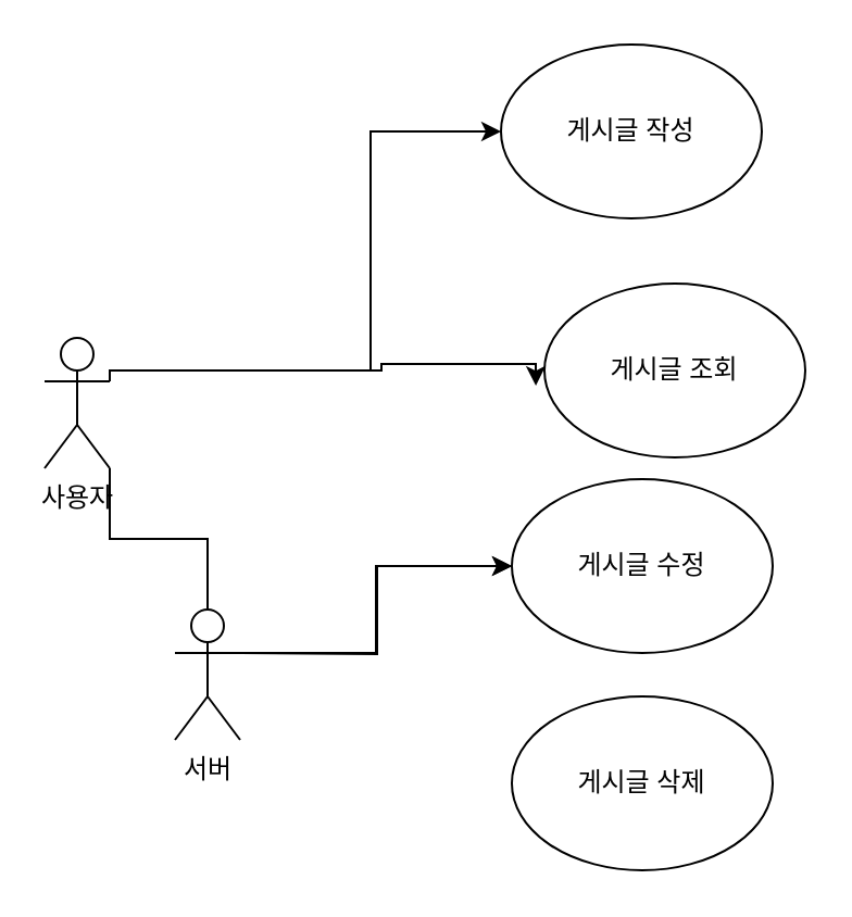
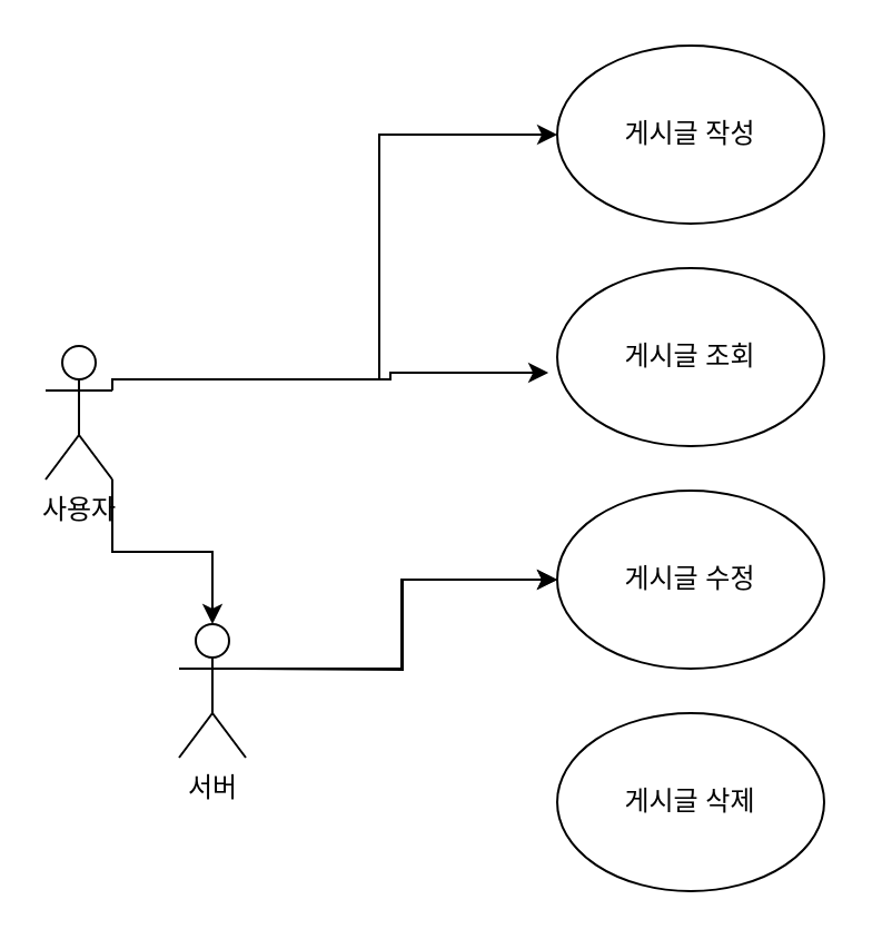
- <mxCell id="4" value="게시글 작성" style="ellipse;whiteSpace=wrap;html=1;" vertex="1" parent="1"><mxGeometry x="230" y="20" width="120" height="80" as="geometry" /></mxCell>
+ <mxCell id="4" value="게시글 작성" style="ellipse;whiteSpace=wrap;html=1;" vertex="1" parent="1"><mxGeometry x="250" y="20" width="120" height="80" as="geometry" /></mxCell>
- <mxCell id="5" value="게시글 조회" style="ellipse;whiteSpace=wrap;html=1;" vertex="1" parent="1"><mxGeometry x="250" y="130" width="120" height="80" as="geometry" /></mxCell>
+ <mxCell id="5" value="게시글 조회" style="ellipse;whiteSpace=wrap;html=1;" vertex="1" parent="1"><mxGeometry x="250" y="120" width="120" height="80" as="geometry" /></mxCell>
- <mxCell id="6" value="게시글 수정" style="ellipse;whiteSpace=wrap;html=1;" vertex="1" parent="1"><mxGeometry x="235" y="220" width="120" height="80" as="geometry" /></mxCell>
+ <mxCell id="6" value="게시글 수정" style="ellipse;whiteSpace=wrap;html=1;" vertex="1" parent="1"><mxGeometry x="250" y="220" width="120" height="80" as="geometry" /></mxCell>
- <mxCell id="12" style="edgeStyle=orthogonalEdgeStyle;rounded=0;orthogonalLoop=1;jettySize=auto;html=1;exitX=1;exitY=1;exitDx=0;exitDy=0;exitPerimeter=0;entryX=0.5;entryY=0;entryDx=0;entryDy=0;entryPerimeter=0;endArrow=none;" edge="1" parent="1" source="3" target="10"><mxGeometry relative="1" as="geometry" /></mxCell>
+ <mxCell id="12" style="edgeStyle=orthogonalEdgeStyle;rounded=0;orthogonalLoop=1;jettySize=auto;html=1;exitX=1;exitY=1;exitDx=0;exitDy=0;exitPerimeter=0;entryX=0.5;entryY=0;entryDx=0;entryDy=0;entryPerimeter=0;" edge="1" parent="1" source="3" target="10"><mxGeometry relative="1" as="geometry" /></mxCell>
- <mxCell id="7" value="게시글 삭제" style="ellipse;whiteSpace=wrap;html=1;" vertex="1" parent="1"><mxGeometry x="235" y="320" width="120" height="80" as="geometry" /></mxCell>
+ <mxCell id="7" value="게시글 삭제" style="ellipse;whiteSpace=wrap;html=1;" vertex="1" parent="1"><mxGeometry x="250" y="320" width="120" height="80" as="geometry" /></mxCell>
